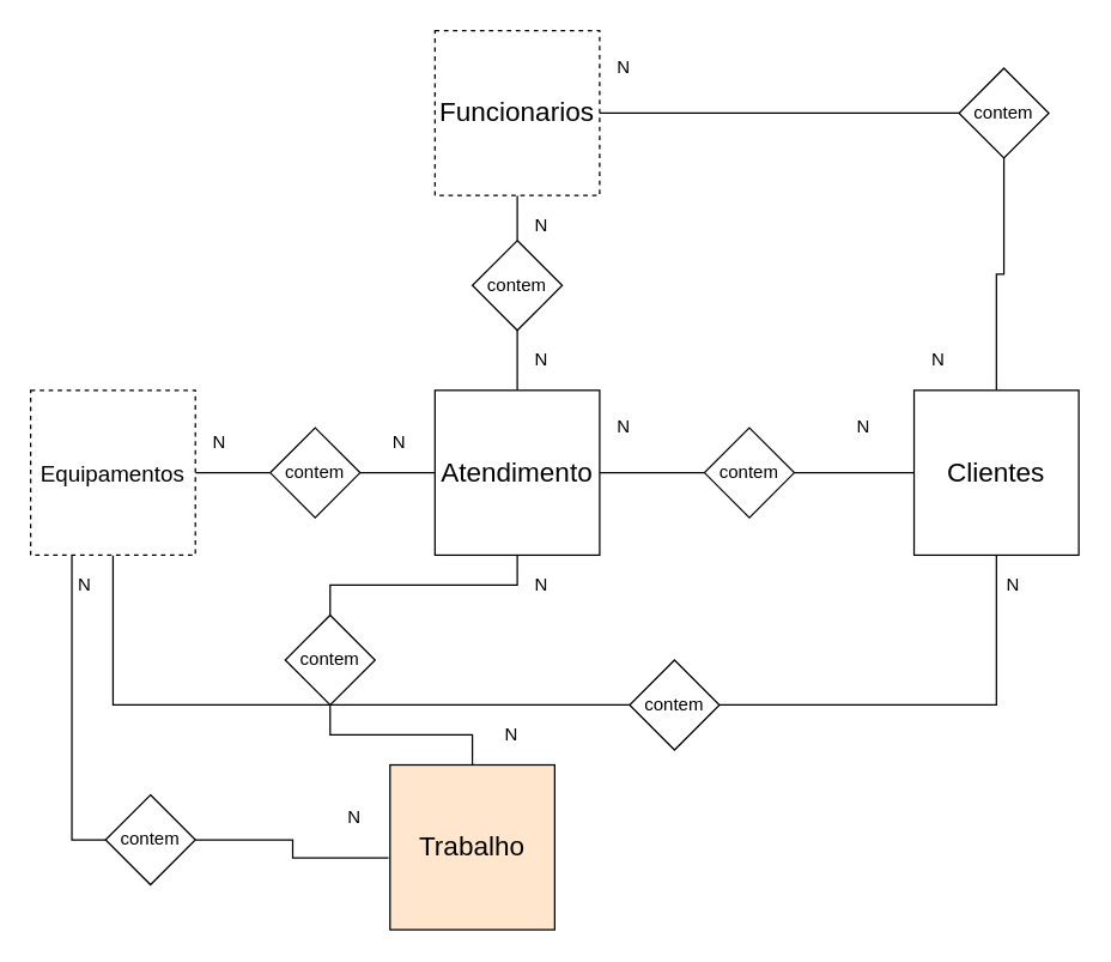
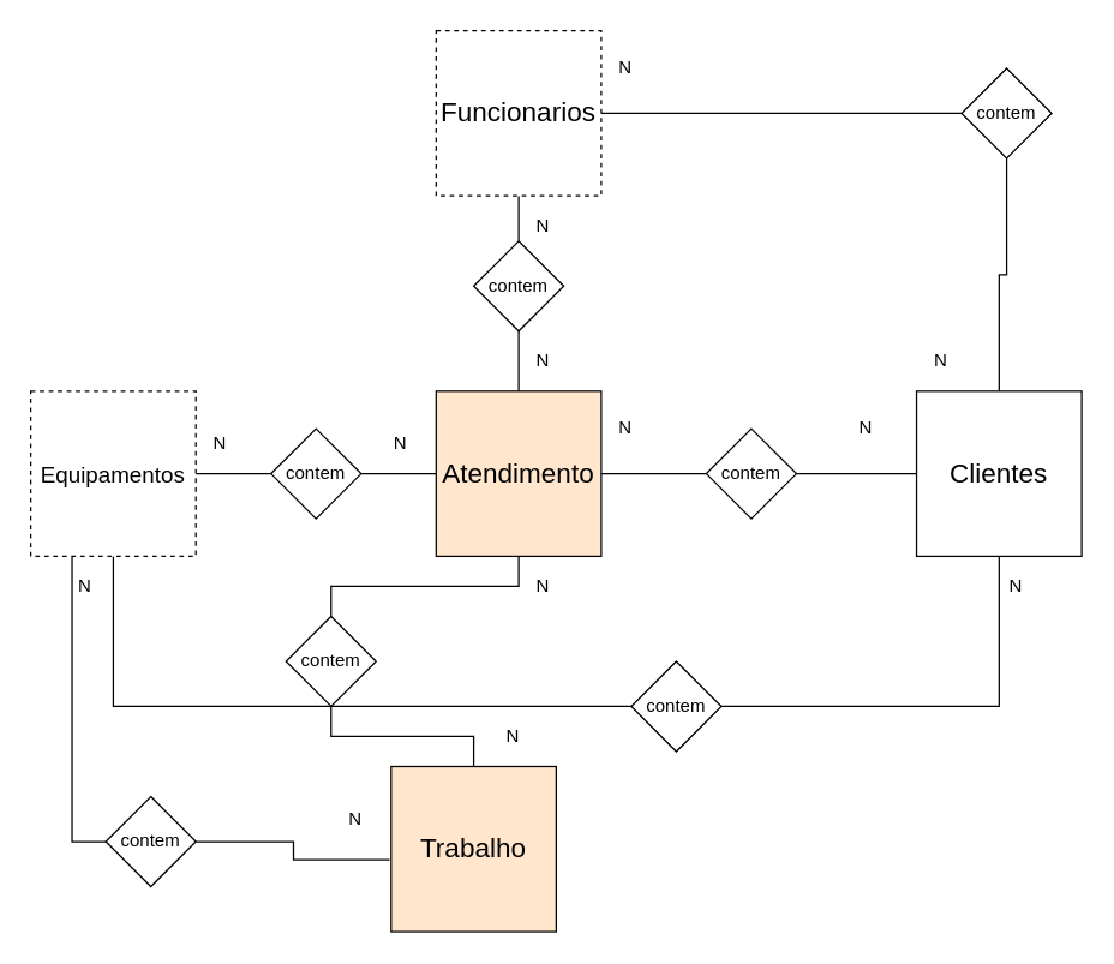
- <mxCell id="6" value="&lt;font style=&quot;font-size: 18px&quot;&gt;Atendimento&lt;/font&gt;" style="whiteSpace=wrap;html=1;aspect=fixed;" vertex="1" parent="1"><mxGeometry x="290" y="260" width="110" height="110" as="geometry" /></mxCell>
+ <mxCell id="6" value="&lt;font style=&quot;font-size: 18px&quot;&gt;Atendimento&lt;/font&gt;" style="whiteSpace=wrap;html=1;aspect=fixed;fillColor=#ffe6cc;" vertex="1" parent="1"><mxGeometry x="290" y="260" width="110" height="110" as="geometry" /></mxCell>
